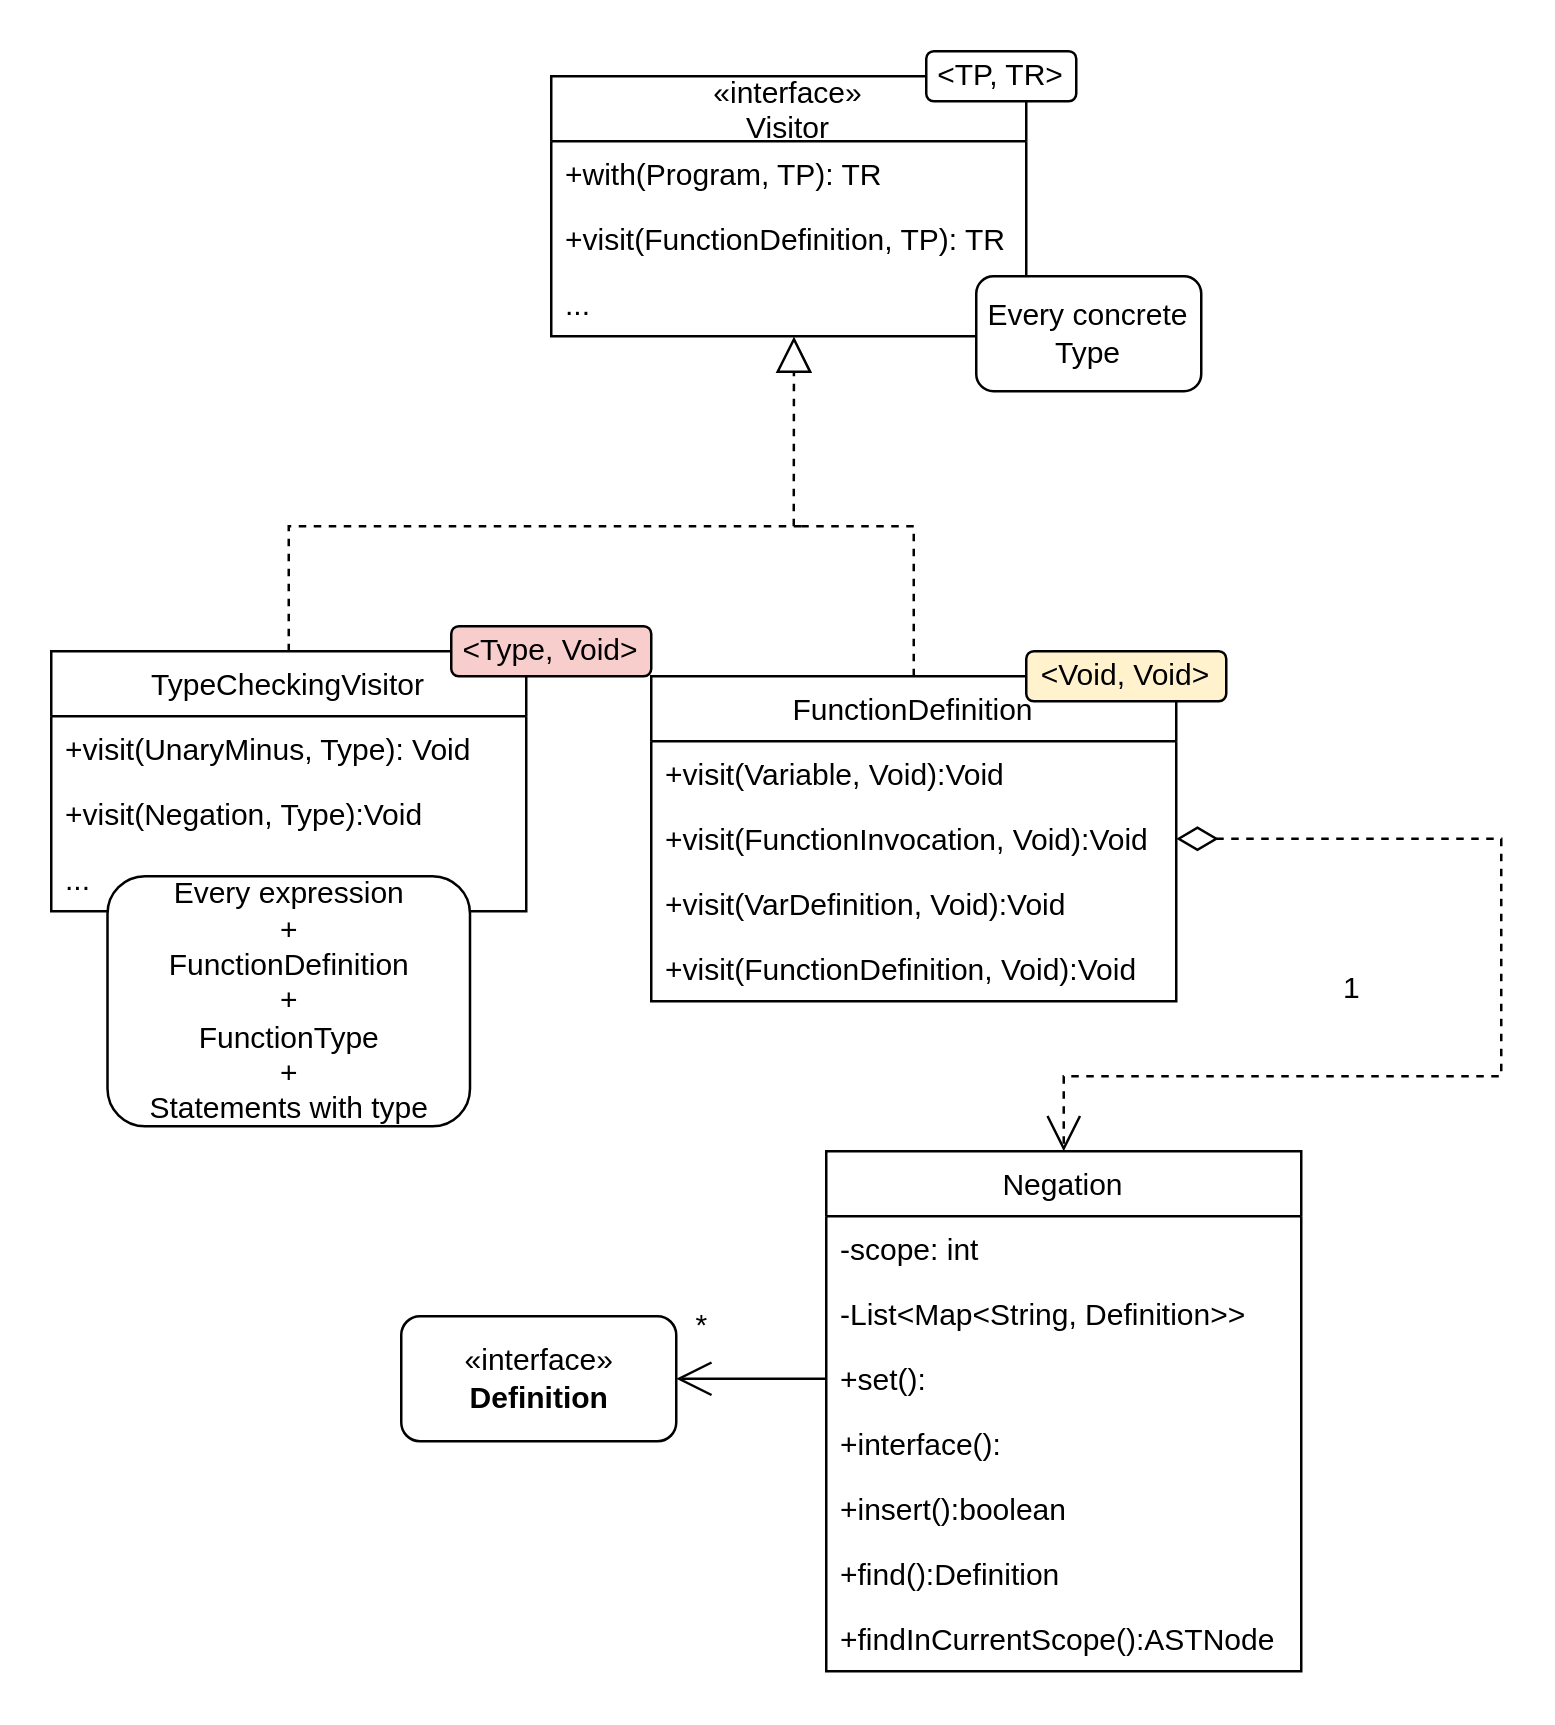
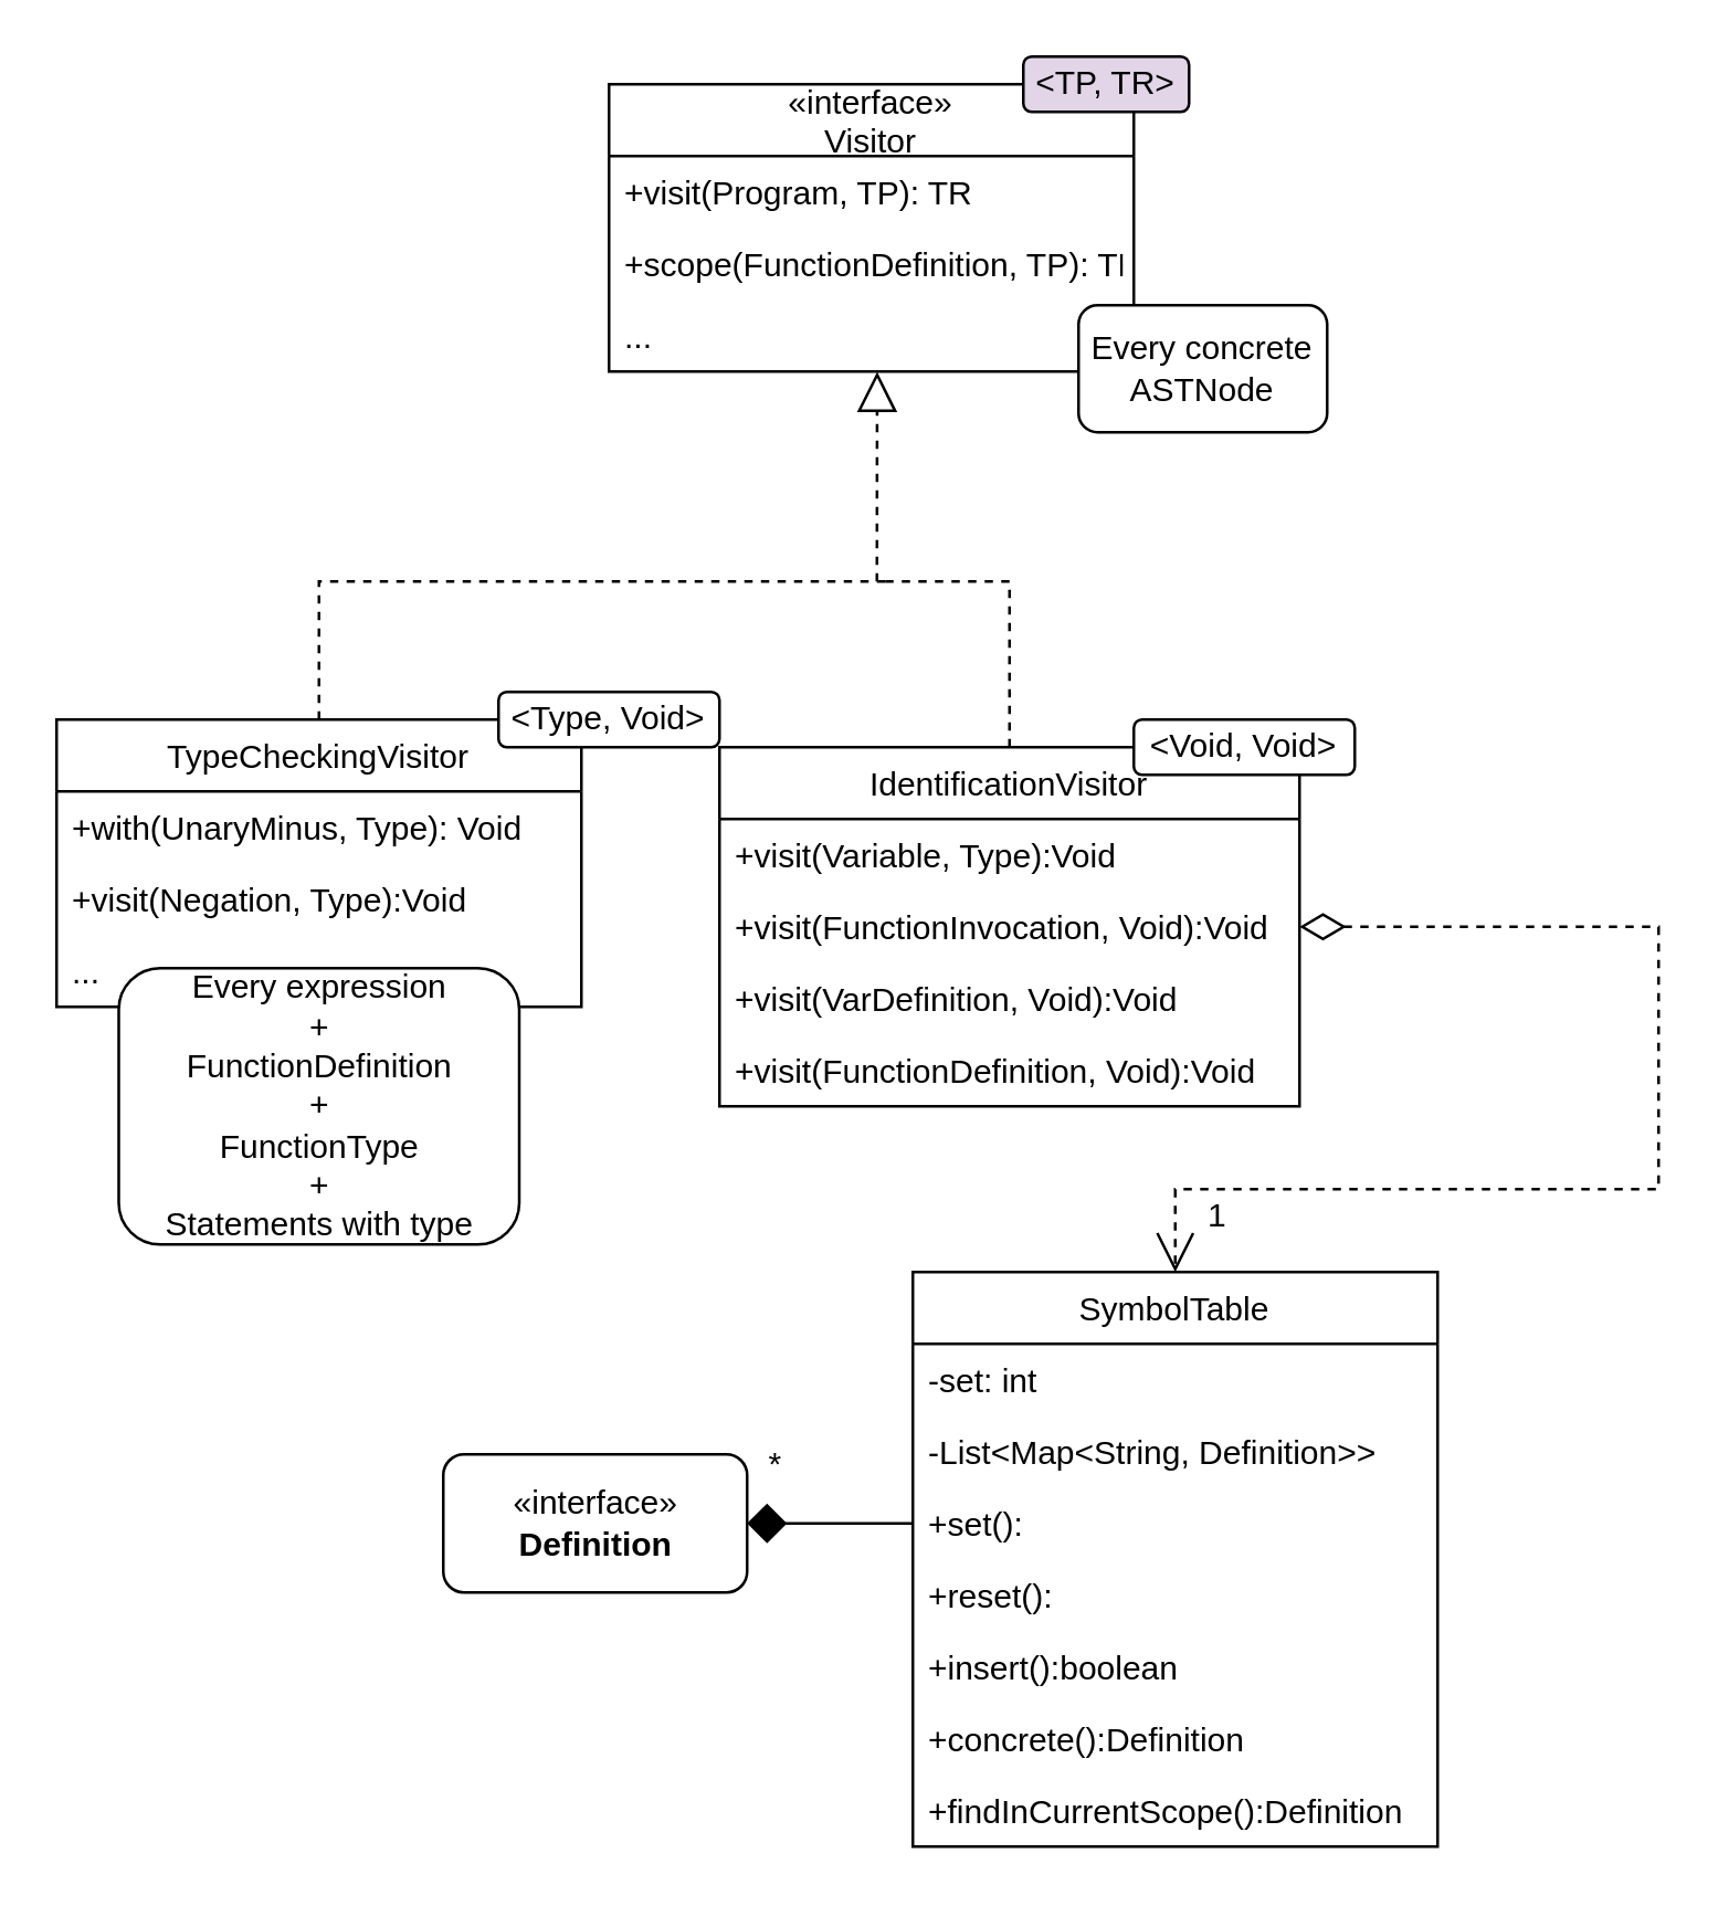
- <mxCell id="6" value="&amp;lt;TP, TR&amp;gt;" style="rounded=1;whiteSpace=wrap;html=1;" vertex="1" parent="1"><mxGeometry x="370" y="20" width="60" height="20" as="geometry" /></mxCell>
+ <mxCell id="6" value="&amp;lt;TP, TR&amp;gt;" style="rounded=1;whiteSpace=wrap;html=1;fillColor=#e1d5e7;" vertex="1" parent="1"><mxGeometry x="370" y="20" width="60" height="20" as="geometry" /></mxCell>
- <mxCell id="3" value="+with(Program, TP): TR" style="text;strokeColor=none;fillColor=none;align=left;verticalAlign=top;spacingLeft=4;spacingRight=4;overflow=hidden;rotatable=0;points=[[0,0.5],[1,0.5]];portConstraint=eastwest;" vertex="1" parent="2"><mxGeometry y="26" width="190" height="26" as="geometry" /></mxCell>
+ <mxCell id="3" value="+visit(Program, TP): TR" style="text;strokeColor=none;fillColor=none;align=left;verticalAlign=top;spacingLeft=4;spacingRight=4;overflow=hidden;rotatable=0;points=[[0,0.5],[1,0.5]];portConstraint=eastwest;" vertex="1" parent="2"><mxGeometry y="26" width="190" height="26" as="geometry" /></mxCell>
- <mxCell id="4" value="+visit(FunctionDefinition, TP): TR" style="text;strokeColor=none;fillColor=none;align=left;verticalAlign=top;spacingLeft=4;spacingRight=4;overflow=hidden;rotatable=0;points=[[0,0.5],[1,0.5]];portConstraint=eastwest;" vertex="1" parent="2"><mxGeometry y="52" width="190" height="26" as="geometry" /></mxCell>
+ <mxCell id="4" value="+scope(FunctionDefinition, TP): TR" style="text;strokeColor=none;fillColor=none;align=left;verticalAlign=top;spacingLeft=4;spacingRight=4;overflow=hidden;rotatable=0;points=[[0,0.5],[1,0.5]];portConstraint=eastwest;" vertex="1" parent="2"><mxGeometry y="52" width="190" height="26" as="geometry" /></mxCell>
- <mxCell id="26" value="Every concrete Type" style="rounded=1;whiteSpace=wrap;html=1;" vertex="1" parent="1"><mxGeometry x="390" y="110" width="90" height="46" as="geometry" /></mxCell>
+ <mxCell id="26" value="Every concrete ASTNode" style="rounded=1;whiteSpace=wrap;html=1;" vertex="1" parent="1"><mxGeometry x="390" y="110" width="90" height="46" as="geometry" /></mxCell>
- <mxCell id="28" value="&amp;lt;Type, Void&amp;gt;" style="rounded=1;whiteSpace=wrap;html=1;fillColor=#f8cecc;" vertex="1" parent="1"><mxGeometry x="180" y="250" width="80" height="20" as="geometry" /></mxCell>
+ <mxCell id="28" value="&amp;lt;Type, Void&amp;gt;" style="rounded=1;whiteSpace=wrap;html=1;" vertex="1" parent="1"><mxGeometry x="180" y="250" width="80" height="20" as="geometry" /></mxCell>
- <mxCell id="29" value="&amp;lt;Void, Void&amp;gt;" style="rounded=1;whiteSpace=wrap;html=1;fillColor=#fff2cc;" vertex="1" parent="1"><mxGeometry x="410" y="260" width="80" height="20" as="geometry" /></mxCell>
+ <mxCell id="29" value="&amp;lt;Void, Void&amp;gt;" style="rounded=1;whiteSpace=wrap;html=1;" vertex="1" parent="1"><mxGeometry x="410" y="260" width="80" height="20" as="geometry" /></mxCell>
- <mxCell id="21" value="FunctionDefinition" style="swimlane;fontStyle=0;childLayout=stackLayout;horizontal=1;startSize=26;fillColor=none;horizontalStack=0;resizeParent=1;resizeParentMax=0;resizeLast=0;collapsible=1;marginBottom=0;" vertex="1" parent="1"><mxGeometry x="260" y="270" width="210" height="130" as="geometry" /></mxCell>
+ <mxCell id="21" value="IdentificationVisitor" style="swimlane;fontStyle=0;childLayout=stackLayout;horizontal=1;startSize=26;fillColor=none;horizontalStack=0;resizeParent=1;resizeParentMax=0;resizeLast=0;collapsible=1;marginBottom=0;" vertex="1" parent="1"><mxGeometry x="260" y="270" width="210" height="130" as="geometry" /></mxCell>
- <mxCell id="18" value="+visit(UnaryMinus, Type): Void" style="text;strokeColor=none;fillColor=none;align=left;verticalAlign=top;spacingLeft=4;spacingRight=4;overflow=hidden;rotatable=0;points=[[0,0.5],[1,0.5]];portConstraint=eastwest;" vertex="1" parent="17"><mxGeometry y="26" width="190" height="26" as="geometry" /></mxCell>
+ <mxCell id="18" value="+with(UnaryMinus, Type): Void" style="text;strokeColor=none;fillColor=none;align=left;verticalAlign=top;spacingLeft=4;spacingRight=4;overflow=hidden;rotatable=0;points=[[0,0.5],[1,0.5]];portConstraint=eastwest;" vertex="1" parent="17"><mxGeometry y="26" width="190" height="26" as="geometry" /></mxCell>
- <mxCell id="22" value="+visit(Variable, Void):Void" style="text;strokeColor=none;fillColor=none;align=left;verticalAlign=top;spacingLeft=4;spacingRight=4;overflow=hidden;rotatable=0;points=[[0,0.5],[1,0.5]];portConstraint=eastwest;" vertex="1" parent="21"><mxGeometry y="26" width="210" height="26" as="geometry" /></mxCell>
+ <mxCell id="22" value="+visit(Variable, Type):Void" style="text;strokeColor=none;fillColor=none;align=left;verticalAlign=top;spacingLeft=4;spacingRight=4;overflow=hidden;rotatable=0;points=[[0,0.5],[1,0.5]];portConstraint=eastwest;" vertex="1" parent="21"><mxGeometry y="26" width="210" height="26" as="geometry" /></mxCell>
- <mxCell id="33" value="1" style="text;html=1;align=center;verticalAlign=middle;resizable=0;points=[];autosize=1;strokeColor=none;fillColor=none;" vertex="1" parent="1"><mxGeometry x="530" y="385" width="20" height="20" as="geometry" /></mxCell>
+ <mxCell id="33" value="1" style="text;html=1;align=center;verticalAlign=middle;resizable=0;points=[];autosize=1;strokeColor=none;fillColor=none;" vertex="1" parent="1"><mxGeometry x="430" y="430" width="20" height="20" as="geometry" /></mxCell>
- <mxCell id="7" value="Negation" style="swimlane;fontStyle=0;childLayout=stackLayout;horizontal=1;startSize=26;fillColor=none;horizontalStack=0;resizeParent=1;resizeParentMax=0;resizeLast=0;collapsible=1;marginBottom=0;" vertex="1" parent="1"><mxGeometry x="330" y="460" width="190" height="208" as="geometry" /></mxCell>
+ <mxCell id="7" value="SymbolTable" style="swimlane;fontStyle=0;childLayout=stackLayout;horizontal=1;startSize=26;fillColor=none;horizontalStack=0;resizeParent=1;resizeParentMax=0;resizeLast=0;collapsible=1;marginBottom=0;" vertex="1" parent="1"><mxGeometry x="330" y="460" width="190" height="208" as="geometry" /></mxCell>
- <mxCell id="8" value="-scope: int" style="text;strokeColor=none;fillColor=none;align=left;verticalAlign=top;spacingLeft=4;spacingRight=4;overflow=hidden;rotatable=0;points=[[0,0.5],[1,0.5]];portConstraint=eastwest;" vertex="1" parent="7"><mxGeometry y="26" width="190" height="26" as="geometry" /></mxCell>
+ <mxCell id="8" value="-set: int" style="text;strokeColor=none;fillColor=none;align=left;verticalAlign=top;spacingLeft=4;spacingRight=4;overflow=hidden;rotatable=0;points=[[0,0.5],[1,0.5]];portConstraint=eastwest;" vertex="1" parent="7"><mxGeometry y="26" width="190" height="26" as="geometry" /></mxCell>
- <mxCell id="16" value="" style="endArrow=open;endFill=1;endSize=12;html=1;rounded=0;entryX=1;entryY=0.5;entryDx=0;entryDy=0;exitX=0;exitY=0.5;exitDx=0;exitDy=0;" edge="1" parent="1" source="10" target="15"><mxGeometry width="160" relative="1" as="geometry"><mxPoint x="340" y="390" as="sourcePoint" /><mxPoint x="500" y="390" as="targetPoint" /></mxGeometry></mxCell>
+ <mxCell id="16" value="" style="endArrow=diamond;endFill=1;endSize=12;html=1;rounded=0;entryX=1;entryY=0.5;entryDx=0;entryDy=0;exitX=0;exitY=0.5;exitDx=0;exitDy=0;" edge="1" parent="1" source="10" target="15"><mxGeometry width="160" relative="1" as="geometry"><mxPoint x="340" y="390" as="sourcePoint" /><mxPoint x="500" y="390" as="targetPoint" /></mxGeometry></mxCell>
- <mxCell id="11" value="+interface():" style="text;strokeColor=none;fillColor=none;align=left;verticalAlign=top;spacingLeft=4;spacingRight=4;overflow=hidden;rotatable=0;points=[[0,0.5],[1,0.5]];portConstraint=eastwest;" vertex="1" parent="7"><mxGeometry y="104" width="190" height="26" as="geometry" /></mxCell>
+ <mxCell id="11" value="+reset():" style="text;strokeColor=none;fillColor=none;align=left;verticalAlign=top;spacingLeft=4;spacingRight=4;overflow=hidden;rotatable=0;points=[[0,0.5],[1,0.5]];portConstraint=eastwest;" vertex="1" parent="7"><mxGeometry y="104" width="190" height="26" as="geometry" /></mxCell>
- <mxCell id="13" value="+find():Definition" style="text;strokeColor=none;fillColor=none;align=left;verticalAlign=top;spacingLeft=4;spacingRight=4;overflow=hidden;rotatable=0;points=[[0,0.5],[1,0.5]];portConstraint=eastwest;" vertex="1" parent="7"><mxGeometry y="156" width="190" height="26" as="geometry" /></mxCell>
+ <mxCell id="13" value="+concrete():Definition" style="text;strokeColor=none;fillColor=none;align=left;verticalAlign=top;spacingLeft=4;spacingRight=4;overflow=hidden;rotatable=0;points=[[0,0.5],[1,0.5]];portConstraint=eastwest;" vertex="1" parent="7"><mxGeometry y="156" width="190" height="26" as="geometry" /></mxCell>
- <mxCell id="14" value="+findInCurrentScope():ASTNode" style="text;strokeColor=none;fillColor=none;align=left;verticalAlign=top;spacingLeft=4;spacingRight=4;overflow=hidden;rotatable=0;points=[[0,0.5],[1,0.5]];portConstraint=eastwest;" vertex="1" parent="7"><mxGeometry y="182" width="190" height="26" as="geometry" /></mxCell>
+ <mxCell id="14" value="+findInCurrentScope():Definition" style="text;strokeColor=none;fillColor=none;align=left;verticalAlign=top;spacingLeft=4;spacingRight=4;overflow=hidden;rotatable=0;points=[[0,0.5],[1,0.5]];portConstraint=eastwest;" vertex="1" parent="7"><mxGeometry y="182" width="190" height="26" as="geometry" /></mxCell>
